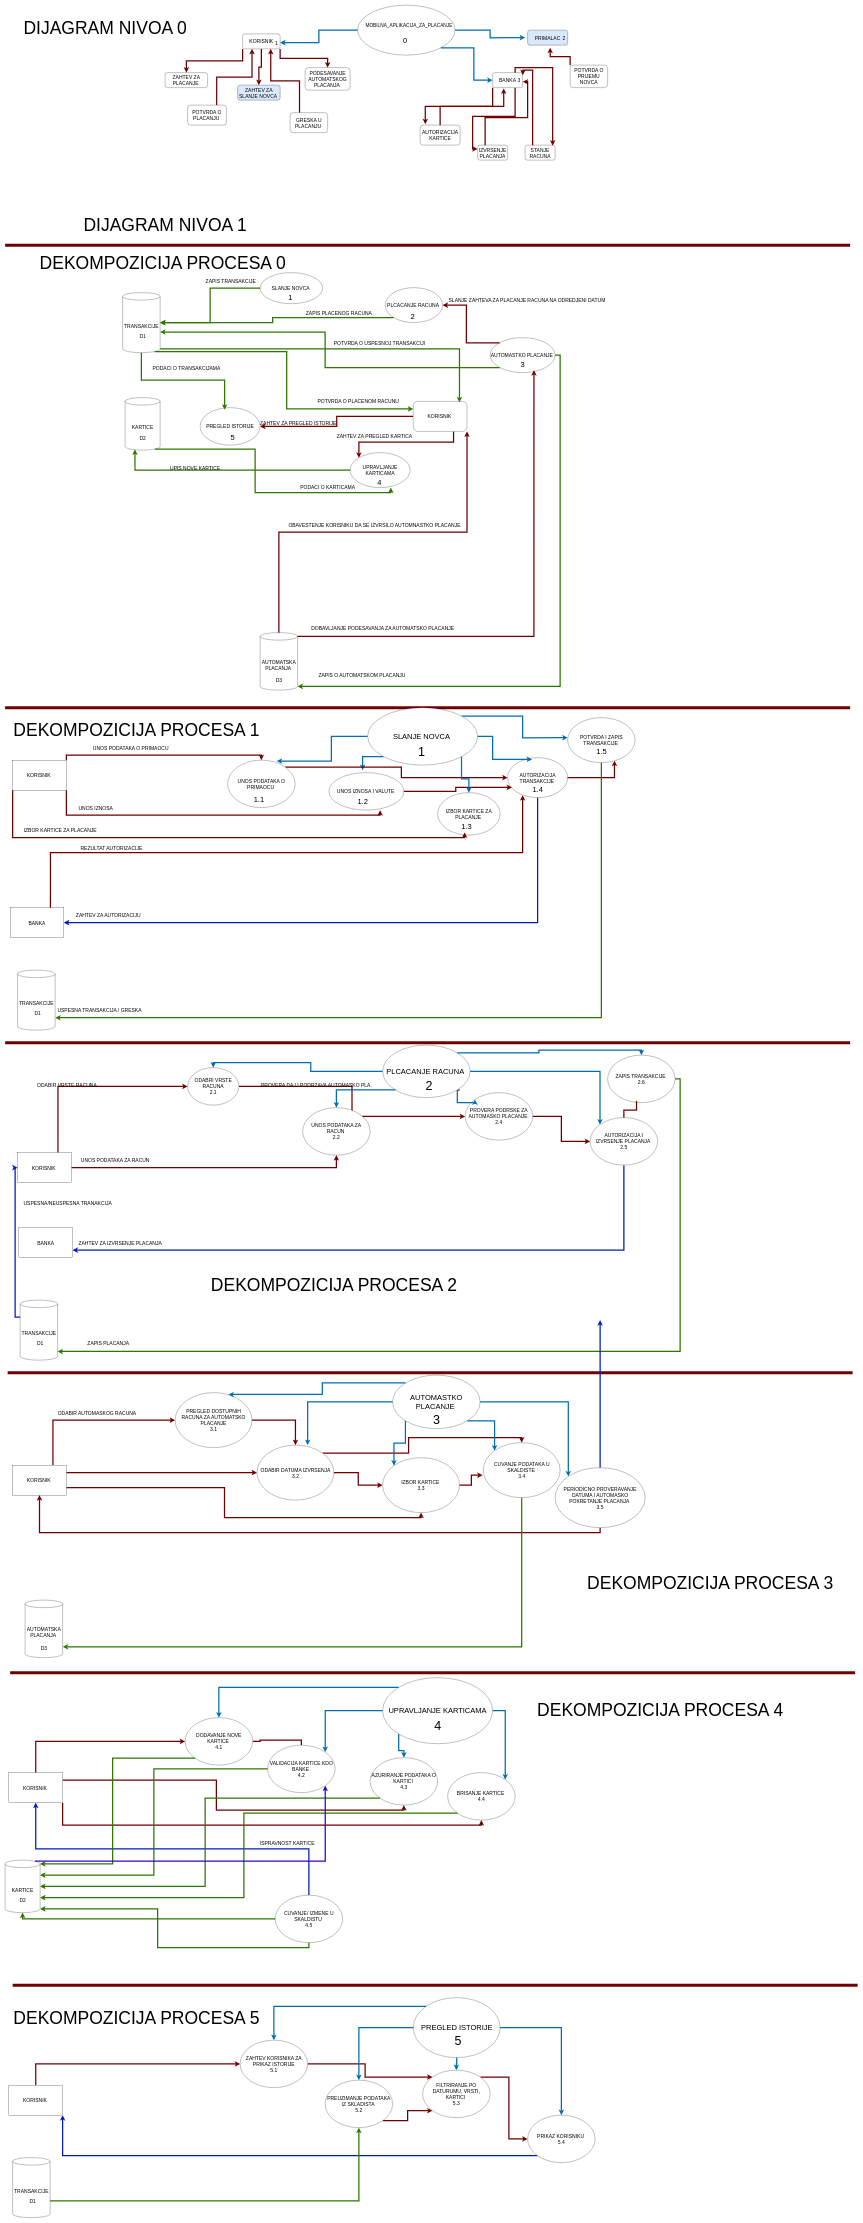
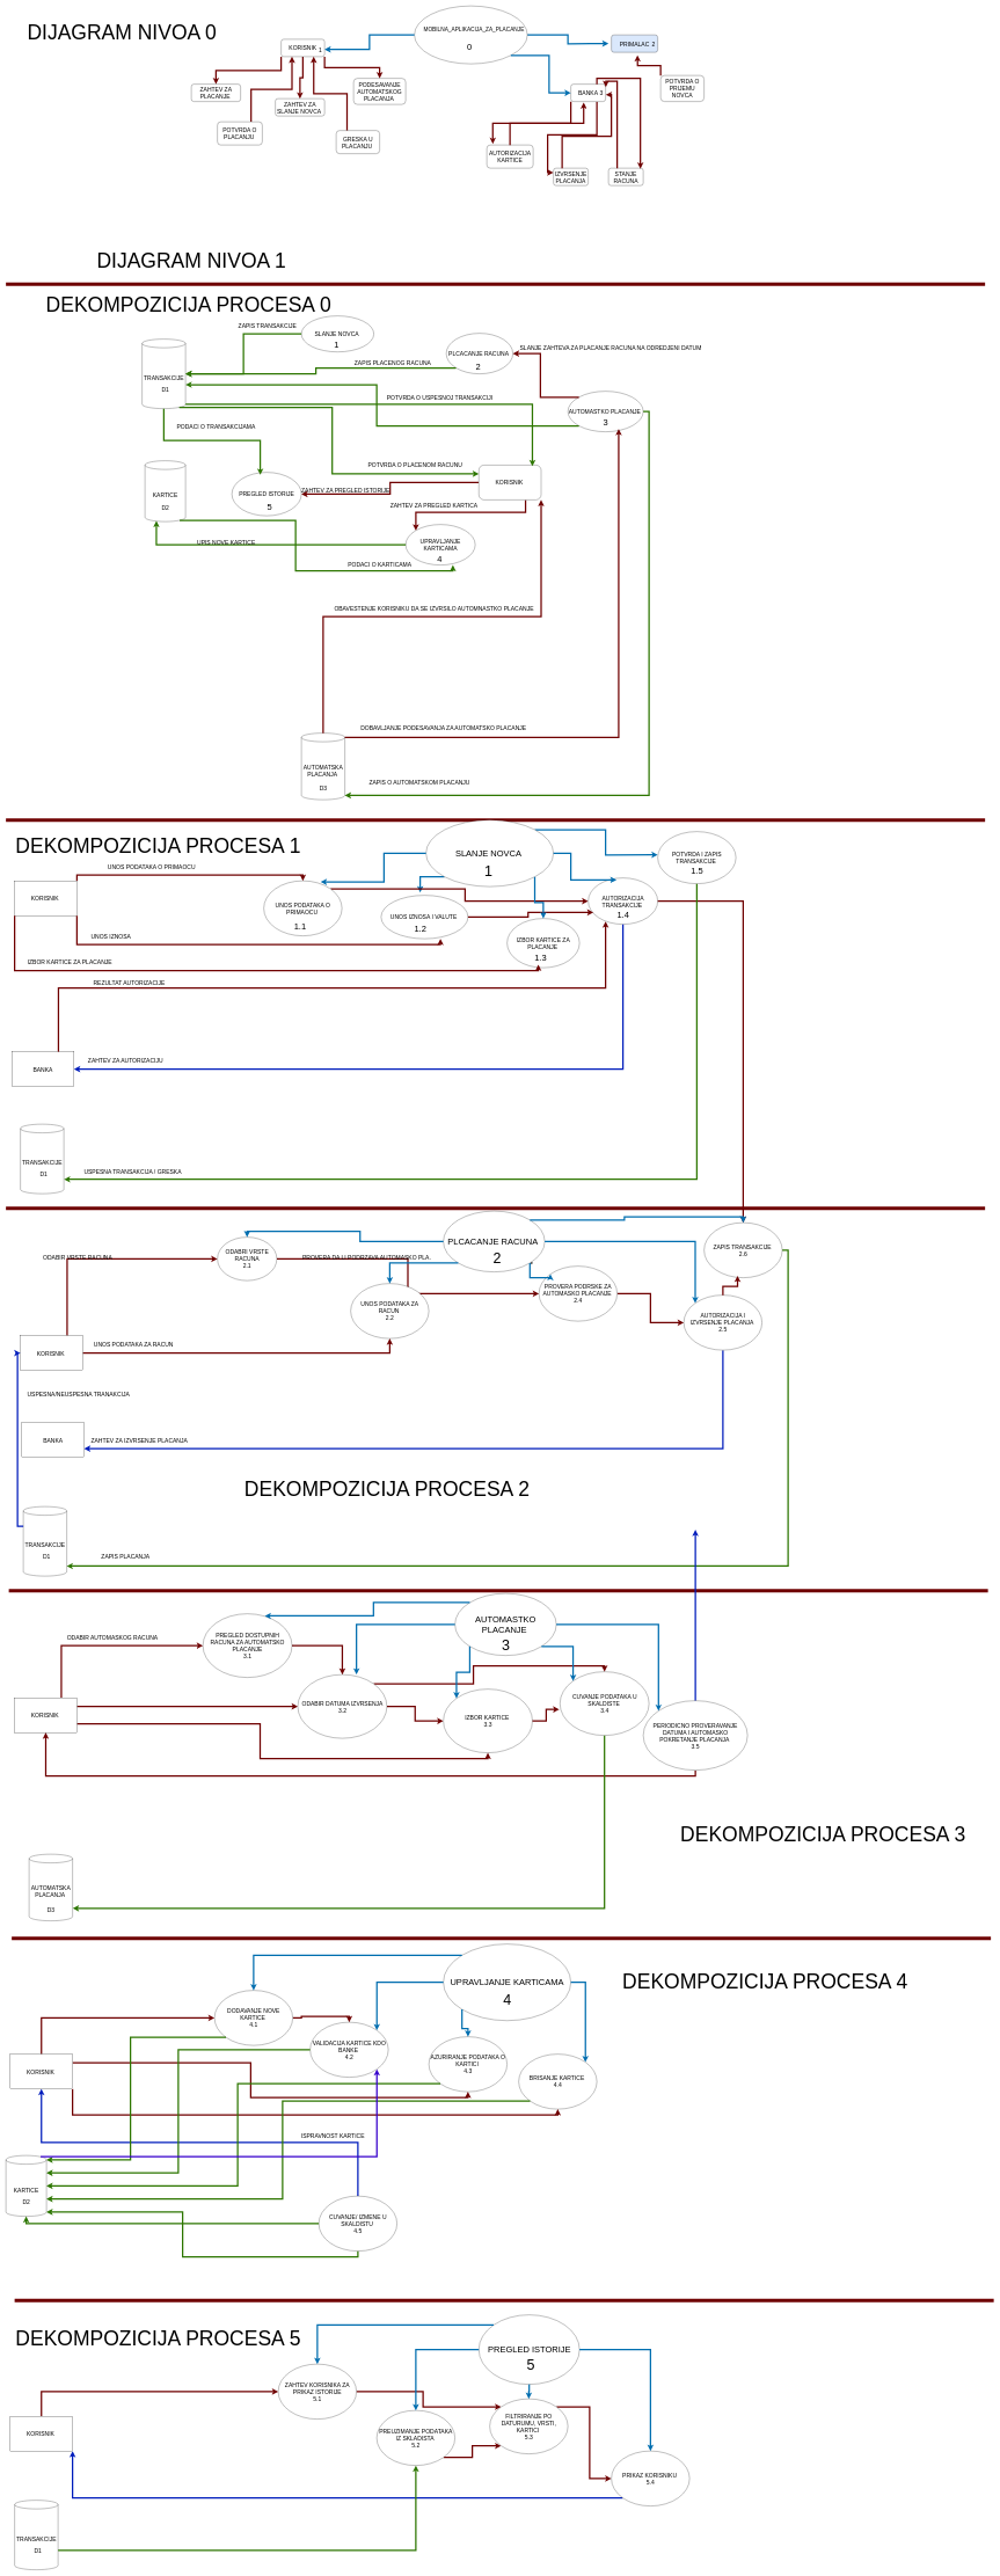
- <mxCell id="13" value="&lt;font style=&quot;font-size: 20px;&quot;&gt;ZAHTEV ZA SLANJE NOVCA&amp;nbsp;&lt;/font&gt;" style="rounded=1;whiteSpace=wrap;html=1;fillColor=#dae8fc;" parent="1" vertex="1"><mxGeometry x="950" y="340" width="170" height="60" as="geometry" /></mxCell>
+ <mxCell id="13" value="&lt;font style=&quot;font-size: 20px;&quot;&gt;ZAHTEV ZA SLANJE NOVCA&amp;nbsp;&lt;/font&gt;" style="rounded=1;whiteSpace=wrap;html=1;" parent="1" vertex="1"><mxGeometry x="950" y="340" width="170" height="60" as="geometry" /></mxCell>
- <mxCell id="127" style="edgeStyle=orthogonalEdgeStyle;rounded=0;orthogonalLoop=1;jettySize=auto;html=1;exitX=1;exitY=0.5;exitDx=0;exitDy=0;entryX=0.694;entryY=0.958;entryDx=0;entryDy=0;entryPerimeter=0;fillColor=#a20025;strokeColor=#6F0000;strokeWidth=5;" edge="1" parent="1" source="114" target="117"><mxGeometry relative="1" as="geometry" /></mxCell>
+ <mxCell id="127" style="edgeStyle=orthogonalEdgeStyle;rounded=0;orthogonalLoop=1;jettySize=auto;html=1;exitX=1;exitY=0.5;exitDx=0;exitDy=0;fillColor=#a20025;strokeColor=#6F0000;strokeWidth=5;" edge="1" parent="1" source="114" target="145"><mxGeometry relative="1" as="geometry" /></mxCell>
- <mxCell id="132" value="&lt;span style=&quot;font-size: 20px;&quot;&gt;USPESNA TRANSAKCIJA / GRESKA&amp;nbsp;&lt;/span&gt;" style="text;html=1;align=center;verticalAlign=middle;resizable=0;points=[];autosize=1;strokeColor=none;fillColor=none;" vertex="1" parent="1"><mxGeometry x="220" y="4020" width="360" height="40" as="geometry" /></mxCell>
+ <mxCell id="132" value="&lt;span style=&quot;font-size: 20px;&quot;&gt;USPESNA TRANSAKCIJA / GRESKA&amp;nbsp;&lt;/span&gt;" style="text;html=1;align=center;verticalAlign=middle;resizable=0;points=[];autosize=1;strokeColor=none;fillColor=none;" vertex="1" parent="1"><mxGeometry x="280" y="4025" width="360" height="40" as="geometry" /></mxCell>
- <mxCell id="158" style="edgeStyle=orthogonalEdgeStyle;rounded=0;orthogonalLoop=1;jettySize=auto;html=1;exitX=0.5;exitY=0;exitDx=0;exitDy=0;entryX=0.428;entryY=0.966;entryDx=0;entryDy=0;entryPerimeter=0;strokeWidth=5;fillColor=#a20025;strokeColor=#6F0000;endArrow=none;" edge="1" parent="1" source="144" target="145"><mxGeometry relative="1" as="geometry" /></mxCell>
+ <mxCell id="158" style="edgeStyle=orthogonalEdgeStyle;rounded=0;orthogonalLoop=1;jettySize=auto;html=1;exitX=0.5;exitY=0;exitDx=0;exitDy=0;entryX=0.428;entryY=0.966;entryDx=0;entryDy=0;entryPerimeter=0;strokeWidth=5;fillColor=#a20025;strokeColor=#6F0000;" edge="1" parent="1" source="144" target="145"><mxGeometry relative="1" as="geometry" /></mxCell>
- <mxCell id="190" style="edgeStyle=orthogonalEdgeStyle;rounded=0;orthogonalLoop=1;jettySize=auto;html=1;exitX=1;exitY=0.5;exitDx=0;exitDy=0;entryX=0.5;entryY=0;entryDx=0;entryDy=0;fillColor=#a20025;strokeColor=#6F0000;strokeWidth=5;endArrow=none;" edge="1" parent="1" source="191" target="192"><mxGeometry relative="1" as="geometry" /></mxCell>
+ <mxCell id="190" style="edgeStyle=orthogonalEdgeStyle;rounded=0;orthogonalLoop=1;jettySize=auto;html=1;exitX=1;exitY=0.5;exitDx=0;exitDy=0;entryX=0.5;entryY=0;entryDx=0;entryDy=0;fillColor=#a20025;strokeColor=#6F0000;strokeWidth=5;" edge="1" parent="1" source="191" target="192"><mxGeometry relative="1" as="geometry" /></mxCell>
